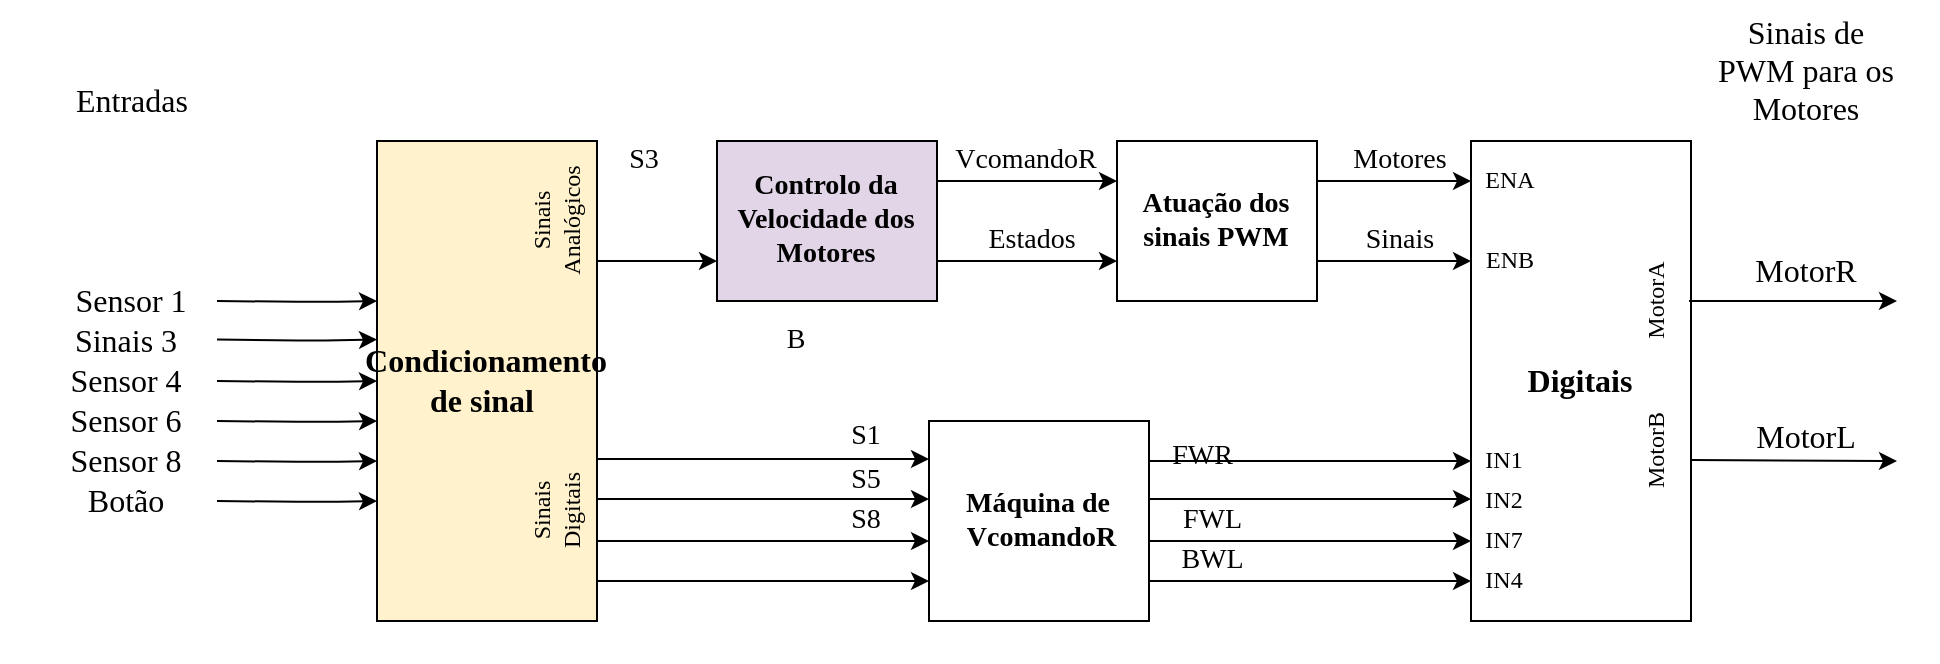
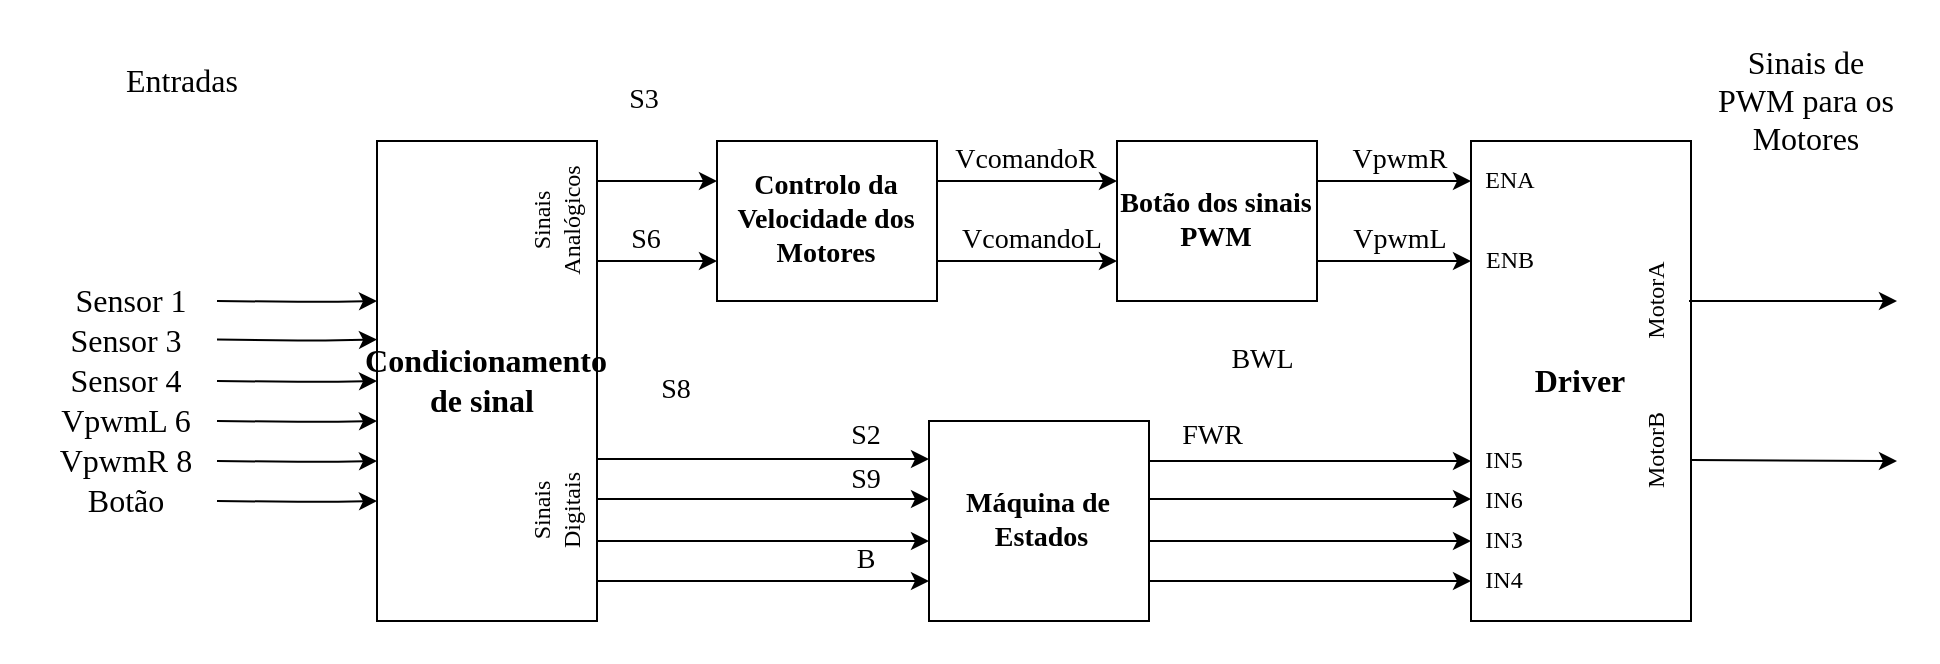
- <mxCell id="19" value="Sinais de PWM para os Motores" style="text;html=1;strokeColor=none;fillColor=none;align=center;verticalAlign=middle;whiteSpace=wrap;rounded=0;fontFamily=NewsGotT;fontSource=https%3A%2F%2Fbigfont.site%2FQywboe;fontSize=16;" parent="1" vertex="1"><mxGeometry x="858" y="5" width="90" height="60" as="geometry" /></mxCell>
+ <mxCell id="19" value="Sinais de PWM para os Motores" style="text;html=1;strokeColor=none;fillColor=none;align=center;verticalAlign=middle;whiteSpace=wrap;rounded=0;fontFamily=NewsGotT;fontSource=https%3A%2F%2Fbigfont.site%2FQywboe;fontSize=16;" parent="1" vertex="1"><mxGeometry x="858" y="20" width="90" height="60" as="geometry" /></mxCell>
- <mxCell id="59" value="Entradas" style="text;html=1;strokeColor=none;fillColor=none;align=center;verticalAlign=middle;whiteSpace=wrap;rounded=0;fontFamily=NewsGotT;fontSource=https%3A%2F%2Fbigfont.site%2FQywboe;fontSize=16;" vertex="1" parent="1"><mxGeometry x="20.5" y="20" width="90" height="60" as="geometry" /></mxCell>
+ <mxCell id="59" value="Entradas" style="text;html=1;strokeColor=none;fillColor=none;align=center;verticalAlign=middle;whiteSpace=wrap;rounded=0;fontFamily=NewsGotT;fontSource=https%3A%2F%2Fbigfont.site%2FQywboe;fontSize=16;" vertex="1" parent="1"><mxGeometry x="45.5" y="10" width="90" height="60" as="geometry" /></mxCell>
- <mxCell id="33" value="&lt;font data-font-src=&quot;https://ttfonts.net/pt/font/28121_NewsGotT.htm&quot; style=&quot;font-size: 14px;&quot;&gt;S3&lt;/font&gt;" style="text;html=1;strokeColor=none;fillColor=none;align=center;verticalAlign=middle;whiteSpace=wrap;rounded=0;fontFamily=NewsGotT;fontSize=14;fontSource=https%3A%2F%2Fbigfont.site%2FQywboe;" vertex="1" parent="1"><mxGeometry x="307" y="70" width="30" height="20" as="geometry" /></mxCell>
+ <mxCell id="33" value="&lt;font data-font-src=&quot;https://ttfonts.net/pt/font/28121_NewsGotT.htm&quot; style=&quot;font-size: 14px;&quot;&gt;S3&lt;/font&gt;" style="text;html=1;strokeColor=none;fillColor=none;align=center;verticalAlign=middle;whiteSpace=wrap;rounded=0;fontFamily=NewsGotT;fontSize=14;fontSource=https%3A%2F%2Fbigfont.site%2FQywboe;" vertex="1" parent="1"><mxGeometry x="307" y="40" width="30" height="20" as="geometry" /></mxCell>
- <mxCell id="46" value="Motores" style="text;html=1;strokeColor=none;fillColor=none;align=center;verticalAlign=middle;whiteSpace=wrap;rounded=0;fontFamily=NewsGotT;fontSource=https%3A%2F%2Fbigfont.site%2FQywboe;fontSize=14;" vertex="1" parent="1"><mxGeometry x="648" y="50" width="104" height="60" as="geometry" /></mxCell>
+ <mxCell id="46" value="VpwmR" style="text;html=1;strokeColor=none;fillColor=none;align=center;verticalAlign=middle;whiteSpace=wrap;rounded=0;fontFamily=NewsGotT;fontSource=https%3A%2F%2Fbigfont.site%2FQywboe;fontSize=14;" vertex="1" parent="1"><mxGeometry x="648" y="50" width="104" height="60" as="geometry" /></mxCell>
+ <mxCell id="2" value="" style="edgeStyle=orthogonalEdgeStyle;rounded=0;orthogonalLoop=1;jettySize=auto;html=1;entryX=0;entryY=0.25;entryDx=0;entryDy=0;fontFamily=NewsGotT;fontSource=https%3A%2F%2Fbigfont.site%2FQywboe;fontSize=14;" edge="1" parent="1" source="5" target="8"><mxGeometry relative="1" as="geometry"><Array as="points"><mxPoint x="318" y="90" /><mxPoint x="318" y="90" /></Array></mxGeometry></mxCell>
- <mxCell id="8" value="&lt;b&gt;Controlo da Velocidade dos Motores&lt;/b&gt;" style="rounded=0;whiteSpace=wrap;html=1;fontFamily=NewsGotT;fontSize=14;fontSource=https%3A%2F%2Fbigfont.site%2FQywboe;fillColor=#e1d5e7;" parent="1" vertex="1"><mxGeometry x="358" y="70" width="110" height="80" as="geometry" /></mxCell>
+ <mxCell id="8" value="&lt;b&gt;Controlo da Velocidade dos Motores&lt;/b&gt;" style="rounded=0;whiteSpace=wrap;html=1;fontFamily=NewsGotT;fontSize=14;fontSource=https%3A%2F%2Fbigfont.site%2FQywboe;" parent="1" vertex="1"><mxGeometry x="358" y="70" width="110" height="80" as="geometry" /></mxCell>
- <mxCell id="18" value="&lt;b&gt;Atuação dos sinais PWM&lt;/b&gt;" style="rounded=0;whiteSpace=wrap;html=1;fontFamily=NewsGotT;fontSize=14;fontSource=https%3A%2F%2Fbigfont.site%2FQywboe;" parent="1" vertex="1"><mxGeometry x="558" y="70" width="100" height="80" as="geometry" /></mxCell>
+ <mxCell id="18" value="&lt;b&gt;Botão dos sinais PWM&lt;/b&gt;" style="rounded=0;whiteSpace=wrap;html=1;fontFamily=NewsGotT;fontSize=14;fontSource=https%3A%2F%2Fbigfont.site%2FQywboe;" parent="1" vertex="1"><mxGeometry x="558" y="70" width="100" height="80" as="geometry" /></mxCell>
+ <mxCell id="34" value="&lt;font data-font-src=&quot;https://ttfonts.net/pt/font/28121_NewsGotT.htm&quot; style=&quot;font-size: 14px;&quot;&gt;S6&lt;/font&gt;" style="text;html=1;strokeColor=none;fillColor=none;align=center;verticalAlign=middle;whiteSpace=wrap;rounded=0;fontFamily=NewsGotT;fontSize=14;fontSource=https%3A%2F%2Fbigfont.site%2FQywboe;" vertex="1" parent="1"><mxGeometry x="308" y="110" width="30" height="20" as="geometry" /></mxCell>
- <mxCell id="45" value="Estados" style="text;html=1;strokeColor=none;fillColor=none;align=center;verticalAlign=middle;whiteSpace=wrap;rounded=0;fontFamily=NewsGotT;fontSource=https%3A%2F%2Fbigfont.site%2FQywboe;fontSize=14;" vertex="1" parent="1"><mxGeometry x="464" y="90" width="104" height="60" as="geometry" /></mxCell>
+ <mxCell id="45" value="VcomandoL" style="text;html=1;strokeColor=none;fillColor=none;align=center;verticalAlign=middle;whiteSpace=wrap;rounded=0;fontFamily=NewsGotT;fontSource=https%3A%2F%2Fbigfont.site%2FQywboe;fontSize=14;" vertex="1" parent="1"><mxGeometry x="464" y="90" width="104" height="60" as="geometry" /></mxCell>
- <mxCell id="47" value="&lt;font style=&quot;font-size: 14px&quot;&gt;Sinais&lt;/font&gt;" style="text;html=1;strokeColor=none;fillColor=none;align=center;verticalAlign=middle;whiteSpace=wrap;rounded=0;fontFamily=NewsGotT;fontSource=https%3A%2F%2Fbigfont.site%2FQywboe;fontSize=14;" vertex="1" parent="1"><mxGeometry x="648" y="90" width="104" height="60" as="geometry" /></mxCell>
+ <mxCell id="47" value="&lt;font style=&quot;font-size: 14px&quot;&gt;VpwmL&lt;/font&gt;" style="text;html=1;strokeColor=none;fillColor=none;align=center;verticalAlign=middle;whiteSpace=wrap;rounded=0;fontFamily=NewsGotT;fontSource=https%3A%2F%2Fbigfont.site%2FQywboe;fontSize=14;" vertex="1" parent="1"><mxGeometry x="648" y="90" width="104" height="60" as="geometry" /></mxCell>
- <mxCell id="57" value="MotorR" style="text;html=1;strokeColor=none;fillColor=none;align=center;verticalAlign=middle;whiteSpace=wrap;rounded=0;fontFamily=NewsGotT;fontSource=https%3A%2F%2Fbigfont.site%2FQywboe;fontSize=16;" vertex="1" parent="1"><mxGeometry x="873" y="125" width="60" height="20" as="geometry" /></mxCell>
- <mxCell id="28" value="&lt;font data-font-src=&quot;https://ttfonts.net/pt/font/28121_NewsGotT.htm&quot; style=&quot;font-size: 16px&quot;&gt;Sinais 3&lt;/font&gt;" style="text;html=1;strokeColor=none;fillColor=none;align=center;verticalAlign=middle;whiteSpace=wrap;rounded=0;fontFamily=NewsGotT;fontSize=16;fontSource=https%3A%2F%2Fbigfont.site%2FQywboe;" vertex="1" parent="1"><mxGeometry x="28" y="160" width="70" height="20" as="geometry" /></mxCell>
+ <mxCell id="28" value="&lt;font data-font-src=&quot;https://ttfonts.net/pt/font/28121_NewsGotT.htm&quot; style=&quot;font-size: 16px&quot;&gt;Sensor 3&lt;/font&gt;" style="text;html=1;strokeColor=none;fillColor=none;align=center;verticalAlign=middle;whiteSpace=wrap;rounded=0;fontFamily=NewsGotT;fontSize=16;fontSource=https%3A%2F%2Fbigfont.site%2FQywboe;" vertex="1" parent="1"><mxGeometry x="28" y="160" width="70" height="20" as="geometry" /></mxCell>
- <mxCell id="37" value="B" style="text;html=1;strokeColor=none;fillColor=none;align=center;verticalAlign=middle;whiteSpace=wrap;rounded=0;fontFamily=NewsGotT;fontSize=14;fontSource=https%3A%2F%2Fbigfont.site%2FQywboe;" vertex="1" parent="1"><mxGeometry x="383" y="160" width="30" height="20" as="geometry" /></mxCell>
+ <mxCell id="37" value="B" style="text;html=1;strokeColor=none;fillColor=none;align=center;verticalAlign=middle;whiteSpace=wrap;rounded=0;fontFamily=NewsGotT;fontSize=14;fontSource=https%3A%2F%2Fbigfont.site%2FQywboe;" vertex="1" parent="1"><mxGeometry x="418" y="270" width="30" height="20" as="geometry" /></mxCell>
- <mxCell id="5" value="&lt;b&gt;Condicionamento de sinal&amp;nbsp;&lt;/b&gt;" style="rounded=0;whiteSpace=wrap;html=1;fontFamily=NewsGotT;fontSize=16;fontSource=https%3A%2F%2Fbigfont.site%2FQywboe;fillColor=#fff2cc;" parent="1" vertex="1"><mxGeometry x="188" y="70" width="110" height="240" as="geometry" /></mxCell>
+ <mxCell id="5" value="&lt;b&gt;Condicionamento de sinal&amp;nbsp;&lt;/b&gt;" style="rounded=0;whiteSpace=wrap;html=1;fontFamily=NewsGotT;fontSize=16;fontSource=https%3A%2F%2Fbigfont.site%2FQywboe;" parent="1" vertex="1"><mxGeometry x="188" y="70" width="110" height="240" as="geometry" /></mxCell>
- <mxCell id="14" value="&lt;b&gt;Digitais&lt;/b&gt;" style="rounded=0;whiteSpace=wrap;html=1;fontFamily=NewsGotT;fontSource=https%3A%2F%2Fbigfont.site%2FQywboe;fontSize=16;" parent="1" vertex="1"><mxGeometry x="735" y="70" width="110" height="240" as="geometry" /></mxCell>
+ <mxCell id="14" value="&lt;b&gt;Driver&lt;/b&gt;" style="rounded=0;whiteSpace=wrap;html=1;fontFamily=NewsGotT;fontSource=https%3A%2F%2Fbigfont.site%2FQywboe;fontSize=16;" parent="1" vertex="1"><mxGeometry x="735" y="70" width="110" height="240" as="geometry" /></mxCell>
- <mxCell id="30" value="&lt;font data-font-src=&quot;https://ttfonts.net/pt/font/28121_NewsGotT.htm&quot; style=&quot;font-size: 16px&quot;&gt;Sensor 6&lt;/font&gt;" style="text;html=1;strokeColor=none;fillColor=none;align=center;verticalAlign=middle;whiteSpace=wrap;rounded=0;fontFamily=NewsGotT;fontSize=16;fontSource=https%3A%2F%2Fbigfont.site%2FQywboe;" vertex="1" parent="1"><mxGeometry x="28" y="200" width="70" height="20" as="geometry" /></mxCell>
+ <mxCell id="30" value="&lt;font data-font-src=&quot;https://ttfonts.net/pt/font/28121_NewsGotT.htm&quot; style=&quot;font-size: 16px&quot;&gt;VpwmL 6&lt;/font&gt;" style="text;html=1;strokeColor=none;fillColor=none;align=center;verticalAlign=middle;whiteSpace=wrap;rounded=0;fontFamily=NewsGotT;fontSize=16;fontSource=https%3A%2F%2Fbigfont.site%2FQywboe;" vertex="1" parent="1"><mxGeometry x="28" y="200" width="70" height="20" as="geometry" /></mxCell>
- <mxCell id="58" value="MotorL" style="text;html=1;strokeColor=none;fillColor=none;align=center;verticalAlign=middle;whiteSpace=wrap;rounded=0;fontFamily=NewsGotT;fontSource=https%3A%2F%2Fbigfont.site%2FQywboe;fontSize=16;" vertex="1" parent="1"><mxGeometry x="878" y="207.5" width="50" height="20" as="geometry" /></mxCell>
- <mxCell id="35" value="&lt;font data-font-src=&quot;https://ttfonts.net/pt/font/28121_NewsGotT.htm&quot; style=&quot;font-size: 14px;&quot;&gt;S1&lt;/font&gt;" style="text;html=1;strokeColor=none;fillColor=none;align=center;verticalAlign=middle;whiteSpace=wrap;rounded=0;fontFamily=NewsGotT;fontSize=14;fontSource=https%3A%2F%2Fbigfont.site%2FQywboe;" vertex="1" parent="1"><mxGeometry x="413" y="200" width="40" height="35" as="geometry" /></mxCell>
+ <mxCell id="35" value="&lt;font data-font-src=&quot;https://ttfonts.net/pt/font/28121_NewsGotT.htm&quot; style=&quot;font-size: 14px;&quot;&gt;S2&lt;/font&gt;" style="text;html=1;strokeColor=none;fillColor=none;align=center;verticalAlign=middle;whiteSpace=wrap;rounded=0;fontFamily=NewsGotT;fontSize=14;fontSource=https%3A%2F%2Fbigfont.site%2FQywboe;" vertex="1" parent="1"><mxGeometry x="413" y="200" width="40" height="35" as="geometry" /></mxCell>
- <mxCell id="22" value="FWR&amp;nbsp;" style="text;html=1;strokeColor=none;fillColor=none;align=center;verticalAlign=middle;whiteSpace=wrap;rounded=0;fontFamily=NewsGotT;fontSource=https%3A%2F%2Fbigfont.site%2FQywboe;fontSize=14;" vertex="1" parent="1"><mxGeometry x="583" y="217.5" width="40" height="20" as="geometry" /></mxCell>
+ <mxCell id="22" value="FWR&amp;nbsp;" style="text;html=1;strokeColor=none;fillColor=none;align=center;verticalAlign=middle;whiteSpace=wrap;rounded=0;fontFamily=NewsGotT;fontSource=https%3A%2F%2Fbigfont.site%2FQywboe;fontSize=14;" vertex="1" parent="1"><mxGeometry x="588" y="207.5" width="40" height="20" as="geometry" /></mxCell>
- <mxCell id="31" value="&lt;font data-font-src=&quot;https://ttfonts.net/pt/font/28121_NewsGotT.htm&quot; style=&quot;font-size: 16px&quot;&gt;Sensor 8&lt;/font&gt;" style="text;html=1;strokeColor=none;fillColor=none;align=center;verticalAlign=middle;whiteSpace=wrap;rounded=0;fontFamily=NewsGotT;fontSize=16;fontSource=https%3A%2F%2Fbigfont.site%2FQywboe;" vertex="1" parent="1"><mxGeometry x="28" y="220" width="70" height="20" as="geometry" /></mxCell>
+ <mxCell id="31" value="&lt;font data-font-src=&quot;https://ttfonts.net/pt/font/28121_NewsGotT.htm&quot; style=&quot;font-size: 16px&quot;&gt;VpwmR 8&lt;/font&gt;" style="text;html=1;strokeColor=none;fillColor=none;align=center;verticalAlign=middle;whiteSpace=wrap;rounded=0;fontFamily=NewsGotT;fontSize=16;fontSource=https%3A%2F%2Fbigfont.site%2FQywboe;" vertex="1" parent="1"><mxGeometry x="28" y="220" width="70" height="20" as="geometry" /></mxCell>
- <mxCell id="48" value="IN1" style="text;html=1;strokeColor=none;fillColor=none;align=center;verticalAlign=middle;whiteSpace=wrap;rounded=0;fontSize=12;fontFamily=NewsGotT;fontSource=https%3A%2F%2Fbigfont.site%2FQywboe;" vertex="1" parent="1"><mxGeometry x="732" y="220" width="40" height="20" as="geometry" /></mxCell>
+ <mxCell id="48" value="IN5" style="text;html=1;strokeColor=none;fillColor=none;align=center;verticalAlign=middle;whiteSpace=wrap;rounded=0;fontSize=12;fontFamily=NewsGotT;fontSource=https%3A%2F%2Fbigfont.site%2FQywboe;" vertex="1" parent="1"><mxGeometry x="732" y="220" width="40" height="20" as="geometry" /></mxCell>
- <mxCell id="36" value="&lt;font data-font-src=&quot;https://ttfonts.net/pt/font/28121_NewsGotT.htm&quot; style=&quot;font-size: 14px;&quot;&gt;S5&lt;/font&gt;" style="text;html=1;strokeColor=none;fillColor=none;align=center;verticalAlign=middle;whiteSpace=wrap;rounded=0;fontFamily=NewsGotT;fontSize=14;fontSource=https%3A%2F%2Fbigfont.site%2FQywboe;" vertex="1" parent="1"><mxGeometry x="418" y="230" width="30" height="20" as="geometry" /></mxCell>
+ <mxCell id="36" value="&lt;font data-font-src=&quot;https://ttfonts.net/pt/font/28121_NewsGotT.htm&quot; style=&quot;font-size: 14px;&quot;&gt;S9&lt;/font&gt;" style="text;html=1;strokeColor=none;fillColor=none;align=center;verticalAlign=middle;whiteSpace=wrap;rounded=0;fontFamily=NewsGotT;fontSize=14;fontSource=https%3A%2F%2Fbigfont.site%2FQywboe;" vertex="1" parent="1"><mxGeometry x="418" y="230" width="30" height="20" as="geometry" /></mxCell>
- <mxCell id="49" value="IN2" style="text;html=1;strokeColor=none;fillColor=none;align=center;verticalAlign=middle;whiteSpace=wrap;rounded=0;fontSize=12;fontFamily=NewsGotT;fontSource=https%3A%2F%2Fbigfont.site%2FQywboe;" vertex="1" parent="1"><mxGeometry x="732" y="240" width="40" height="20" as="geometry" /></mxCell>
+ <mxCell id="49" value="IN6" style="text;html=1;strokeColor=none;fillColor=none;align=center;verticalAlign=middle;whiteSpace=wrap;rounded=0;fontSize=12;fontFamily=NewsGotT;fontSource=https%3A%2F%2Fbigfont.site%2FQywboe;" vertex="1" parent="1"><mxGeometry x="732" y="240" width="40" height="20" as="geometry" /></mxCell>
- <mxCell id="44" value="&lt;font data-font-src=&quot;https://ttfonts.net/pt/font/28121_NewsGotT.htm&quot; style=&quot;font-size: 14px;&quot;&gt;S8&lt;/font&gt;" style="text;html=1;strokeColor=none;fillColor=none;align=center;verticalAlign=middle;whiteSpace=wrap;rounded=0;fontFamily=NewsGotT;fontSize=14;fontSource=https%3A%2F%2Fbigfont.site%2FQywboe;" vertex="1" parent="1"><mxGeometry x="418" y="250" width="30" height="20" as="geometry" /></mxCell>
+ <mxCell id="44" value="&lt;font data-font-src=&quot;https://ttfonts.net/pt/font/28121_NewsGotT.htm&quot; style=&quot;font-size: 14px;&quot;&gt;S8&lt;/font&gt;" style="text;html=1;strokeColor=none;fillColor=none;align=center;verticalAlign=middle;whiteSpace=wrap;rounded=0;fontFamily=NewsGotT;fontSize=14;fontSource=https%3A%2F%2Fbigfont.site%2FQywboe;" vertex="1" parent="1"><mxGeometry x="323" y="185" width="30" height="20" as="geometry" /></mxCell>
- <mxCell id="13" value="&lt;b&gt;Máquina de&lt;br&gt;&amp;nbsp;VcomandoR&lt;/b&gt;" style="rounded=0;whiteSpace=wrap;html=1;fontFamily=NewsGotT;fontSize=14;fontSource=https%3A%2F%2Fbigfont.site%2FQywboe;" parent="1" vertex="1"><mxGeometry x="464" y="210" width="110" height="100" as="geometry" /></mxCell>
+ <mxCell id="13" value="&lt;b&gt;Máquina de&lt;br&gt;&amp;nbsp;Estados&lt;/b&gt;" style="rounded=0;whiteSpace=wrap;html=1;fontFamily=NewsGotT;fontSize=14;fontSource=https%3A%2F%2Fbigfont.site%2FQywboe;" parent="1" vertex="1"><mxGeometry x="464" y="210" width="110" height="100" as="geometry" /></mxCell>
- <mxCell id="39" value="FWL&amp;nbsp;" style="text;html=1;strokeColor=none;fillColor=none;align=center;verticalAlign=middle;whiteSpace=wrap;rounded=0;fontFamily=NewsGotT;fontSource=https%3A%2F%2Fbigfont.site%2FQywboe;fontSize=14;" vertex="1" parent="1"><mxGeometry x="588" y="250" width="40" height="20" as="geometry" /></mxCell>
- <mxCell id="50" value="IN7" style="text;html=1;strokeColor=none;fillColor=none;align=center;verticalAlign=middle;whiteSpace=wrap;rounded=0;fontSize=12;fontFamily=NewsGotT;fontSource=https%3A%2F%2Fbigfont.site%2FQywboe;" vertex="1" parent="1"><mxGeometry x="732" y="260" width="40" height="20" as="geometry" /></mxCell>
+ <mxCell id="50" value="IN3" style="text;html=1;strokeColor=none;fillColor=none;align=center;verticalAlign=middle;whiteSpace=wrap;rounded=0;fontSize=12;fontFamily=NewsGotT;fontSource=https%3A%2F%2Fbigfont.site%2FQywboe;" vertex="1" parent="1"><mxGeometry x="732" y="260" width="40" height="20" as="geometry" /></mxCell>
- <mxCell id="40" value="BWL&amp;nbsp;" style="text;html=1;strokeColor=none;fillColor=none;align=center;verticalAlign=middle;whiteSpace=wrap;rounded=0;fontFamily=NewsGotT;fontSource=https%3A%2F%2Fbigfont.site%2FQywboe;fontSize=14;" vertex="1" parent="1"><mxGeometry x="588" y="270" width="40" height="20" as="geometry" /></mxCell>
+ <mxCell id="40" value="BWL&amp;nbsp;" style="text;html=1;strokeColor=none;fillColor=none;align=center;verticalAlign=middle;whiteSpace=wrap;rounded=0;fontFamily=NewsGotT;fontSource=https%3A%2F%2Fbigfont.site%2FQywboe;fontSize=14;" vertex="1" parent="1"><mxGeometry x="613" y="170" width="40" height="20" as="geometry" /></mxCell>
